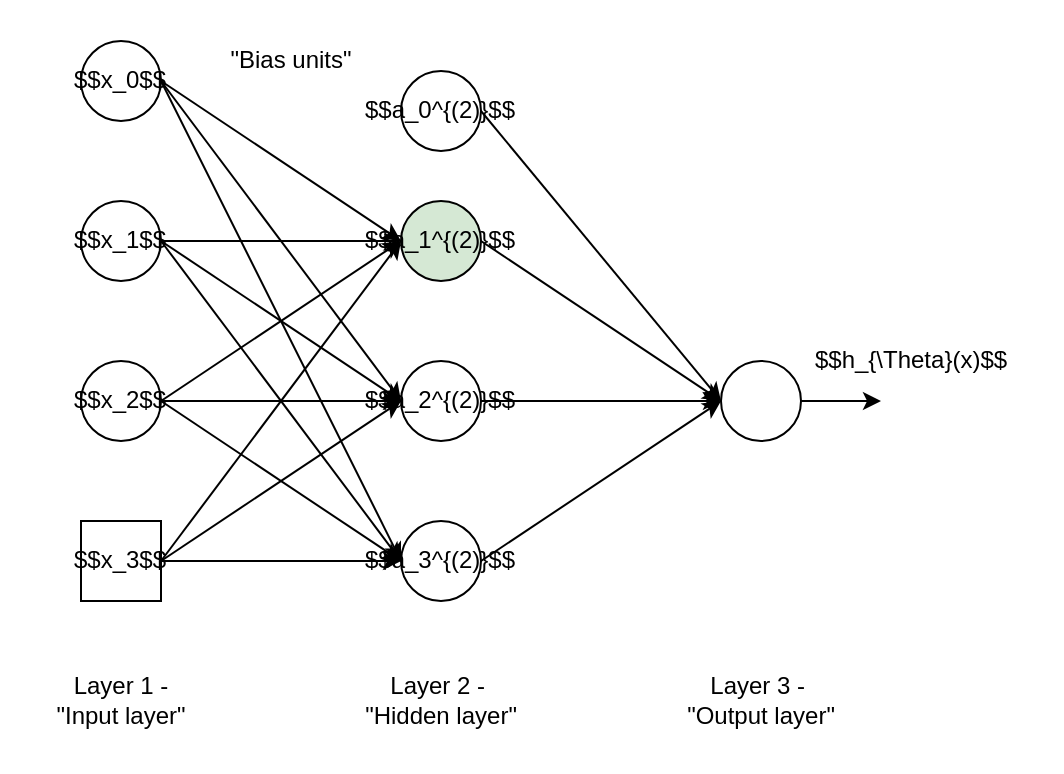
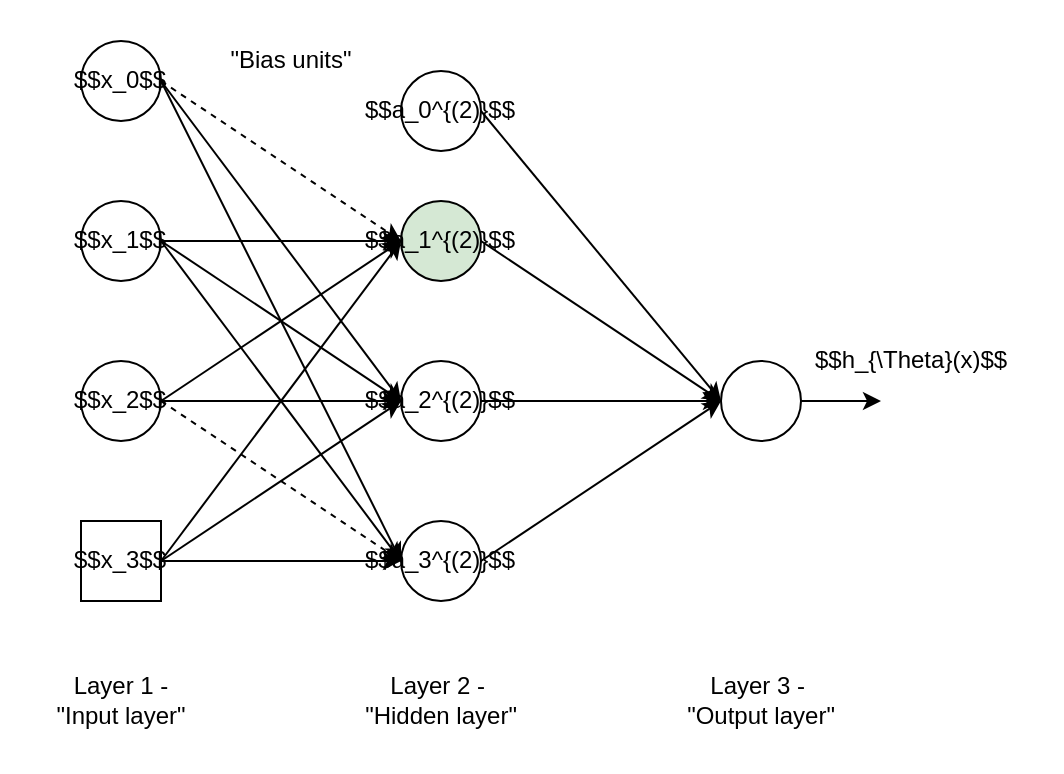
- <mxCell id="12" value="" style="endArrow=classic;html=1;exitX=1;exitY=0.5;exitDx=0;exitDy=0;entryX=0;entryY=0.5;entryDx=0;entryDy=0;" edge="1" parent="1" source="2" target="7"><mxGeometry width="50" height="50" relative="1" as="geometry"><mxPoint x="360" y="250" as="sourcePoint" /><mxPoint x="410" y="200" as="targetPoint" /></mxGeometry></mxCell>
+ <mxCell id="12" value="" style="endArrow=classic;html=1;exitX=1;exitY=0.5;exitDx=0;exitDy=0;entryX=0;entryY=0.5;entryDx=0;entryDy=0;dashed=1;" edge="1" parent="1" source="2" target="7"><mxGeometry width="50" height="50" relative="1" as="geometry"><mxPoint x="360" y="250" as="sourcePoint" /><mxPoint x="410" y="200" as="targetPoint" /></mxGeometry></mxCell>
- <mxCell id="13" value="" style="endArrow=open;html=1;exitX=1;exitY=0.5;exitDx=0;exitDy=0;entryX=0;entryY=0.5;entryDx=0;entryDy=0;" edge="1" parent="1" source="3" target="7"><mxGeometry width="50" height="50" relative="1" as="geometry"><mxPoint x="90" y="50" as="sourcePoint" /><mxPoint x="210" y="130" as="targetPoint" /></mxGeometry></mxCell>
+ <mxCell id="13" value="" style="endArrow=classic;html=1;exitX=1;exitY=0.5;exitDx=0;exitDy=0;entryX=0;entryY=0.5;entryDx=0;entryDy=0;" edge="1" parent="1" source="3" target="7"><mxGeometry width="50" height="50" relative="1" as="geometry"><mxPoint x="90" y="50" as="sourcePoint" /><mxPoint x="210" y="130" as="targetPoint" /></mxGeometry></mxCell>
- <mxCell id="22" value="" style="endArrow=classic;html=1;exitX=1;exitY=0.5;exitDx=0;exitDy=0;entryX=0;entryY=0.5;entryDx=0;entryDy=0;" edge="1" parent="1" source="4" target="9"><mxGeometry width="50" height="50" relative="1" as="geometry"><mxPoint x="180" y="140" as="sourcePoint" /><mxPoint x="300" y="220" as="targetPoint" /></mxGeometry></mxCell>
+ <mxCell id="22" value="" style="endArrow=classic;html=1;exitX=1;exitY=0.5;exitDx=0;exitDy=0;entryX=0;entryY=0.5;entryDx=0;entryDy=0;dashed=1;" edge="1" parent="1" source="4" target="9"><mxGeometry width="50" height="50" relative="1" as="geometry"><mxPoint x="180" y="140" as="sourcePoint" /><mxPoint x="300" y="220" as="targetPoint" /></mxGeometry></mxCell>
